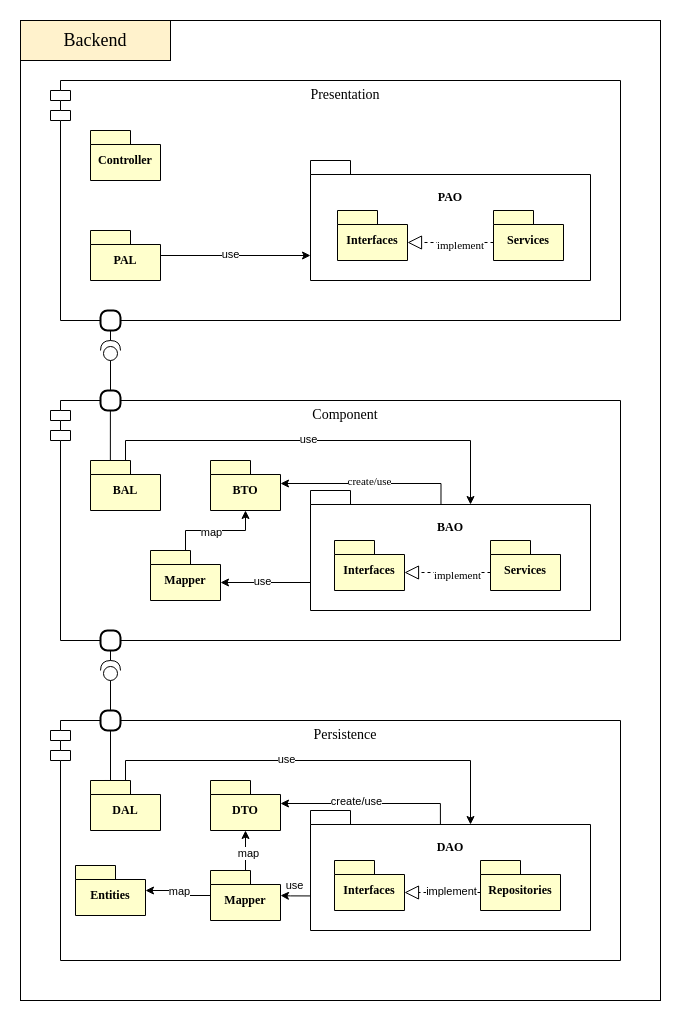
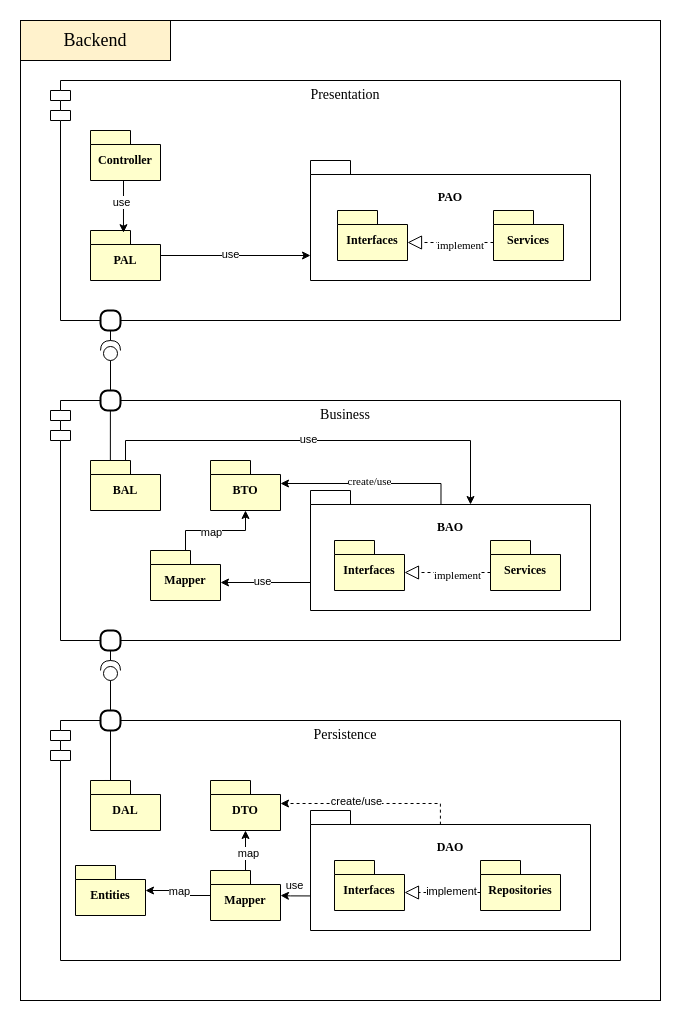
+ <mxCell id="50" style="edgeStyle=orthogonalEdgeStyle;rounded=0;orthogonalLoop=1;jettySize=auto;html=1;entryX=0.471;entryY=0.044;entryDx=0;entryDy=0;entryPerimeter=0;exitX=0.5;exitY=1;exitDx=0;exitDy=0;exitPerimeter=0;" edge="1" parent="1" source="6" target="7"><mxGeometry relative="1" as="geometry"><Array as="points"><mxPoint x="123" y="180" /></Array></mxGeometry></mxCell>
+ <mxCell id="51" value="use" style="edgeLabel;html=1;align=center;verticalAlign=middle;resizable=0;points=[];" vertex="1" connectable="0" parent="50"><mxGeometry x="-0.107" y="-2" relative="1" as="geometry"><mxPoint as="offset" /></mxGeometry></mxCell>
- <mxCell id="4" value="&lt;font face=&quot;Comic Sans MS&quot; style=&quot;font-size: 14px;&quot;&gt;Component&lt;/font&gt;" style="shape=module;align=left;spacingLeft=20;align=center;verticalAlign=top;whiteSpace=wrap;html=1;" vertex="1" parent="1"><mxGeometry x="50" y="400" width="570" height="240" as="geometry" /></mxCell>
+ <mxCell id="4" value="&lt;font face=&quot;Comic Sans MS&quot; style=&quot;font-size: 14px;&quot;&gt;Business&lt;/font&gt;" style="shape=module;align=left;spacingLeft=20;align=center;verticalAlign=top;whiteSpace=wrap;html=1;" vertex="1" parent="1"><mxGeometry x="50" y="400" width="570" height="240" as="geometry" /></mxCell>
- <mxCell id="32" style="edgeStyle=orthogonalEdgeStyle;rounded=0;orthogonalLoop=1;jettySize=auto;html=1;entryX=0;entryY=0;entryDx=160;entryDy=14;entryPerimeter=0;" edge="1" parent="1" source="19" target="23"><mxGeometry relative="1" as="geometry"><Array as="points"><mxPoint x="125" y="760" /><mxPoint x="470" y="760" /></Array></mxGeometry></mxCell>
- <mxCell id="33" value="use" style="edgeLabel;html=1;align=center;verticalAlign=middle;resizable=0;points=[];" vertex="1" connectable="0" parent="32"><mxGeometry x="-0.162" y="2" relative="1" as="geometry"><mxPoint as="offset" /></mxGeometry></mxCell>
- <mxCell id="46" style="edgeStyle=orthogonalEdgeStyle;rounded=0;orthogonalLoop=1;jettySize=auto;html=1;entryX=0;entryY=0;entryDx=70;entryDy=23;entryPerimeter=0;exitX=0.464;exitY=0.118;exitDx=0;exitDy=0;exitPerimeter=0;" edge="1" parent="1" source="23" target="20"><mxGeometry relative="1" as="geometry"><Array as="points"><mxPoint x="440" y="803" /></Array></mxGeometry></mxCell>
+ <mxCell id="46" style="edgeStyle=orthogonalEdgeStyle;rounded=0;orthogonalLoop=1;jettySize=auto;html=1;entryX=0;entryY=0;entryDx=70;entryDy=23;entryPerimeter=0;exitX=0.464;exitY=0.118;exitDx=0;exitDy=0;exitPerimeter=0;dashed=1;" edge="1" parent="1" source="23" target="20"><mxGeometry relative="1" as="geometry"><Array as="points"><mxPoint x="440" y="803" /></Array></mxGeometry></mxCell>
